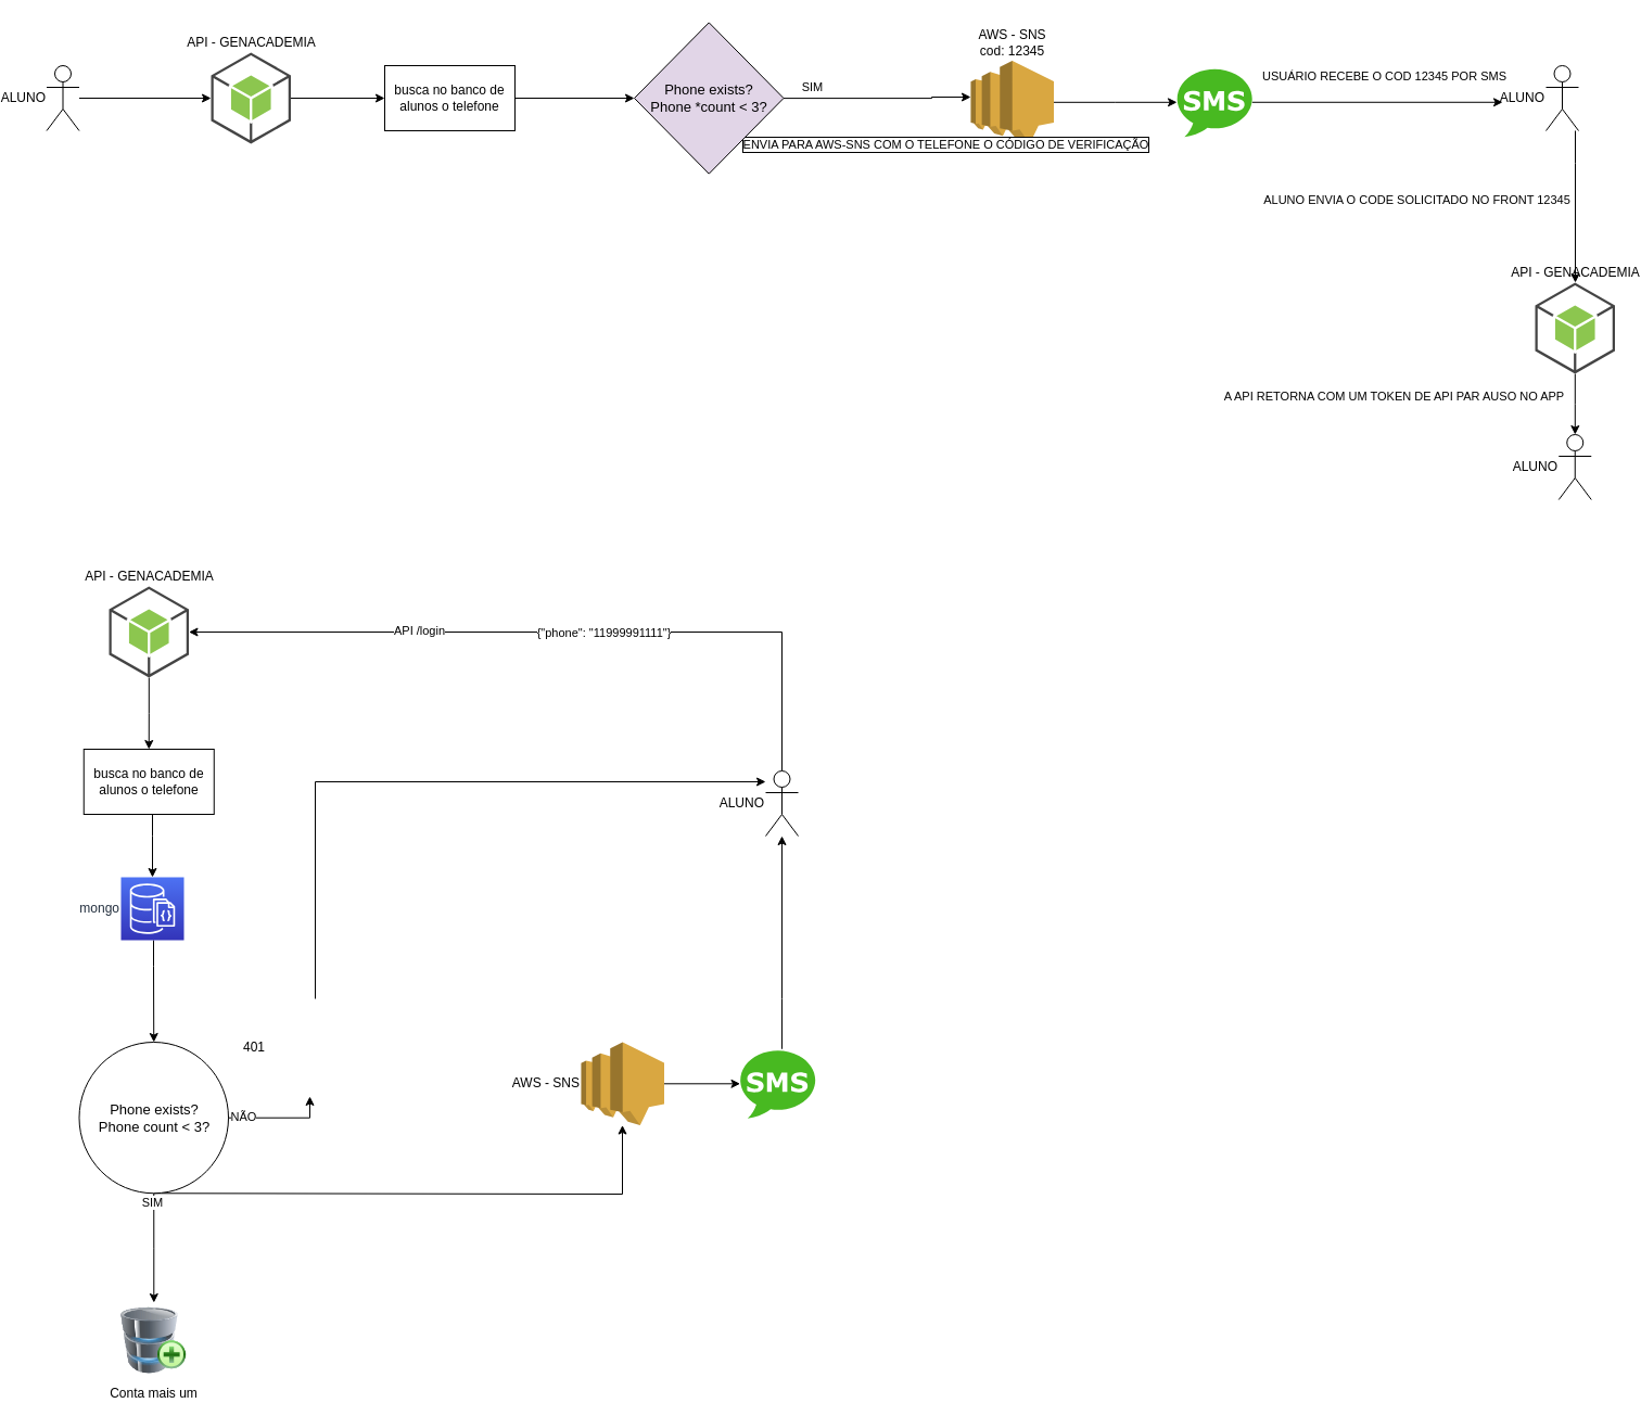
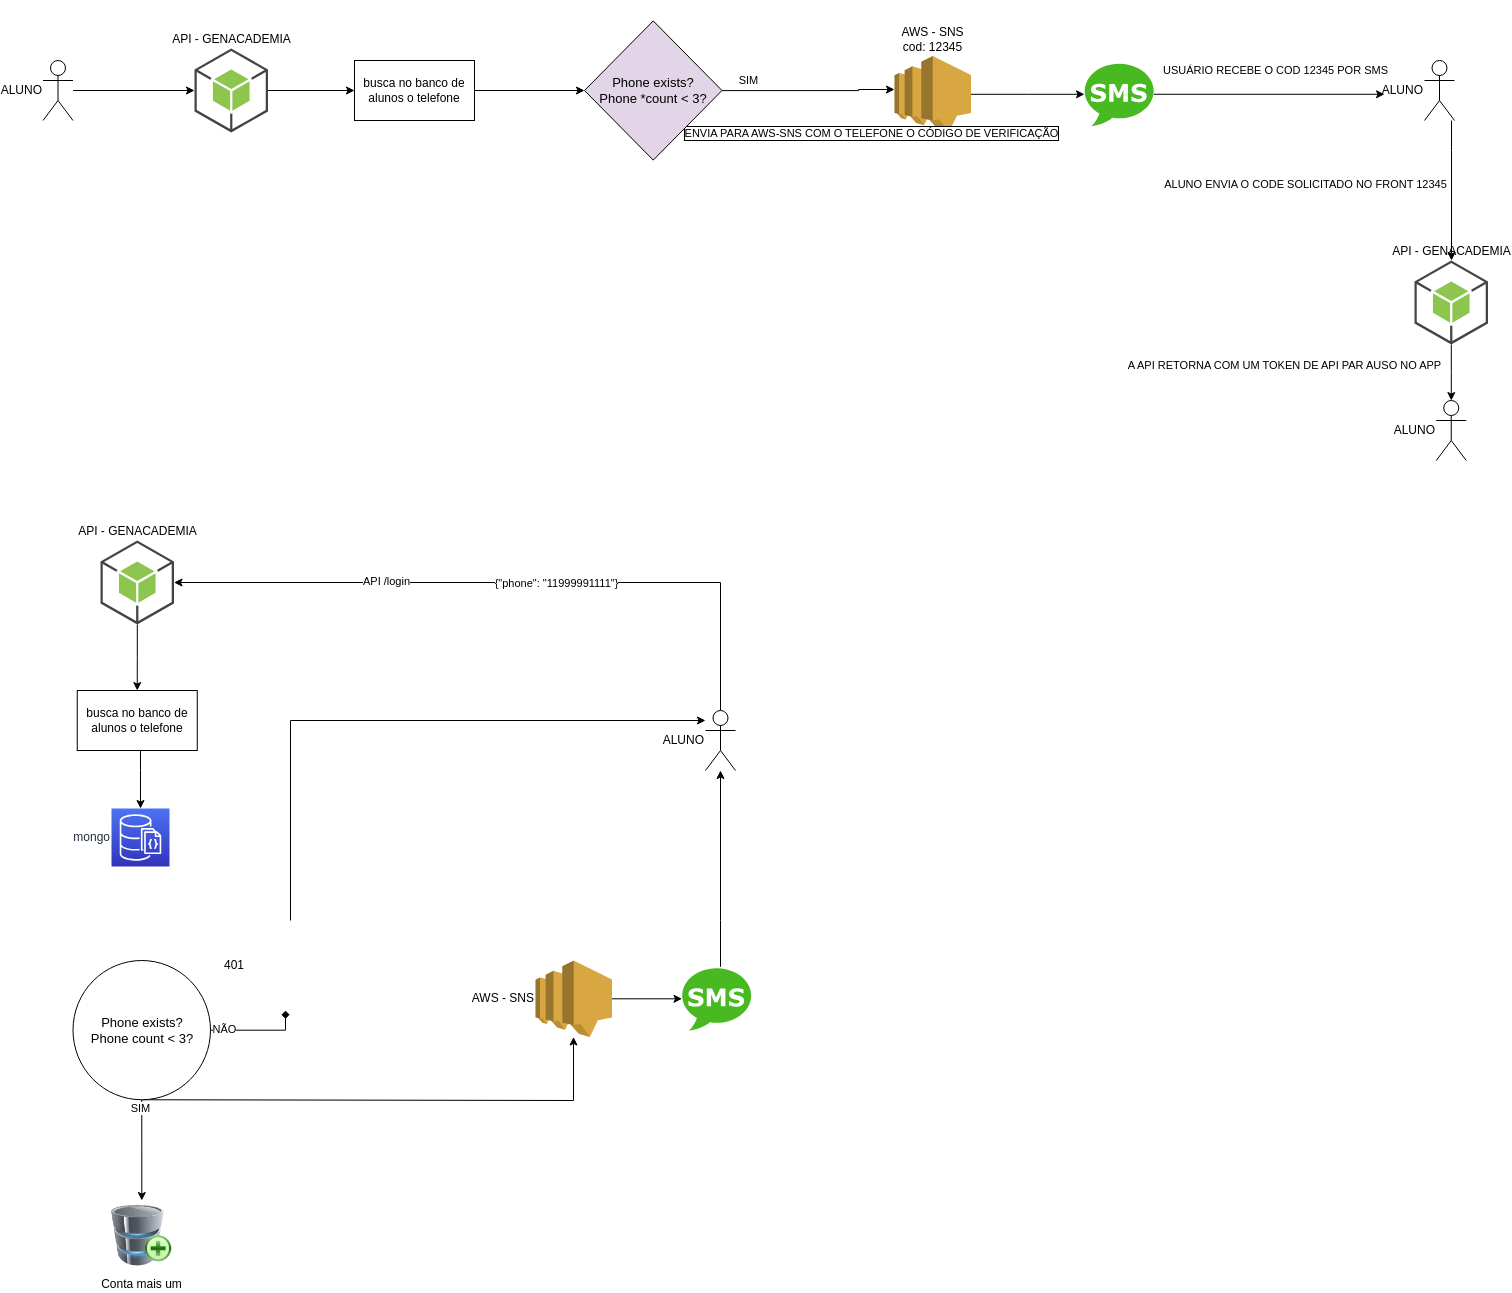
- <mxCell id="12" value="" style="edgeStyle=orthogonalEdgeStyle;rounded=0;orthogonalLoop=1;jettySize=auto;html=1;" edge="1" parent="1" source="13" target="19"><mxGeometry relative="1" as="geometry"><Array as="points"><mxPoint x="119" y="890" /><mxPoint x="119" y="890" /></Array></mxGeometry></mxCell>
- <mxCell id="16" style="edgeStyle=orthogonalEdgeStyle;rounded=0;orthogonalLoop=1;jettySize=auto;html=1;" edge="1" parent="1" source="19" target="24"><mxGeometry relative="1" as="geometry"><Array as="points"><mxPoint x="263" y="1030" /></Array></mxGeometry></mxCell>
+ <mxCell id="16" style="edgeStyle=orthogonalEdgeStyle;rounded=0;orthogonalLoop=1;jettySize=auto;html=1;endArrow=diamond;" edge="1" parent="1" source="19" target="24"><mxGeometry relative="1" as="geometry"><Array as="points"><mxPoint x="263" y="1030" /></Array></mxGeometry></mxCell>
